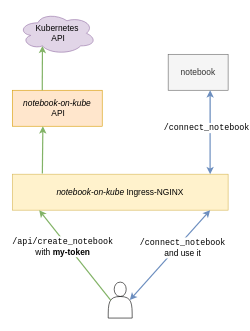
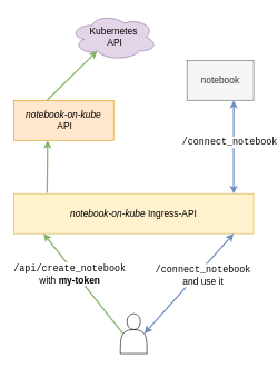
- <mxCell id="13" value="Kubernetes&lt;br&gt;&amp;nbsp;API" style="ellipse;shape=cloud;whiteSpace=wrap;html=1;fontFamily=Helvetica;fontSize=14;fillColor=#e1d5e7;strokeColor=#9673a6;" vertex="1" parent="1"><mxGeometry x="30" y="20" width="130" height="70" as="geometry" /></mxCell>
+ <mxCell id="13" value="Kubernetes&lt;br&gt;&amp;nbsp;API" style="ellipse;shape=cloud;whiteSpace=wrap;html=1;fontFamily=Helvetica;fontSize=14;fillColor=#e1d5e7;strokeColor=#9673a6;" vertex="1" parent="1"><mxGeometry x="105" y="20" width="130" height="70" as="geometry" /></mxCell>
- <mxCell id="3" value="&lt;font style=&quot;font-size: 14px;&quot;&gt;&lt;i&gt;notebook-on-kube&lt;/i&gt;&amp;nbsp;Ingress-NGINX&lt;/font&gt;" style="rounded=0;whiteSpace=wrap;html=1;fillColor=#fff2cc;strokeColor=#d6b656;" vertex="1" parent="1"><mxGeometry x="20" y="290" width="360" height="60" as="geometry" /></mxCell>
+ <mxCell id="3" value="&lt;font style=&quot;font-size: 14px;&quot;&gt;&lt;i&gt;notebook-on-kube&lt;/i&gt;&amp;nbsp;Ingress-API&lt;/font&gt;" style="rounded=0;whiteSpace=wrap;html=1;fillColor=#fff2cc;strokeColor=#d6b656;" vertex="1" parent="1"><mxGeometry x="20" y="290" width="360" height="60" as="geometry" /></mxCell>
